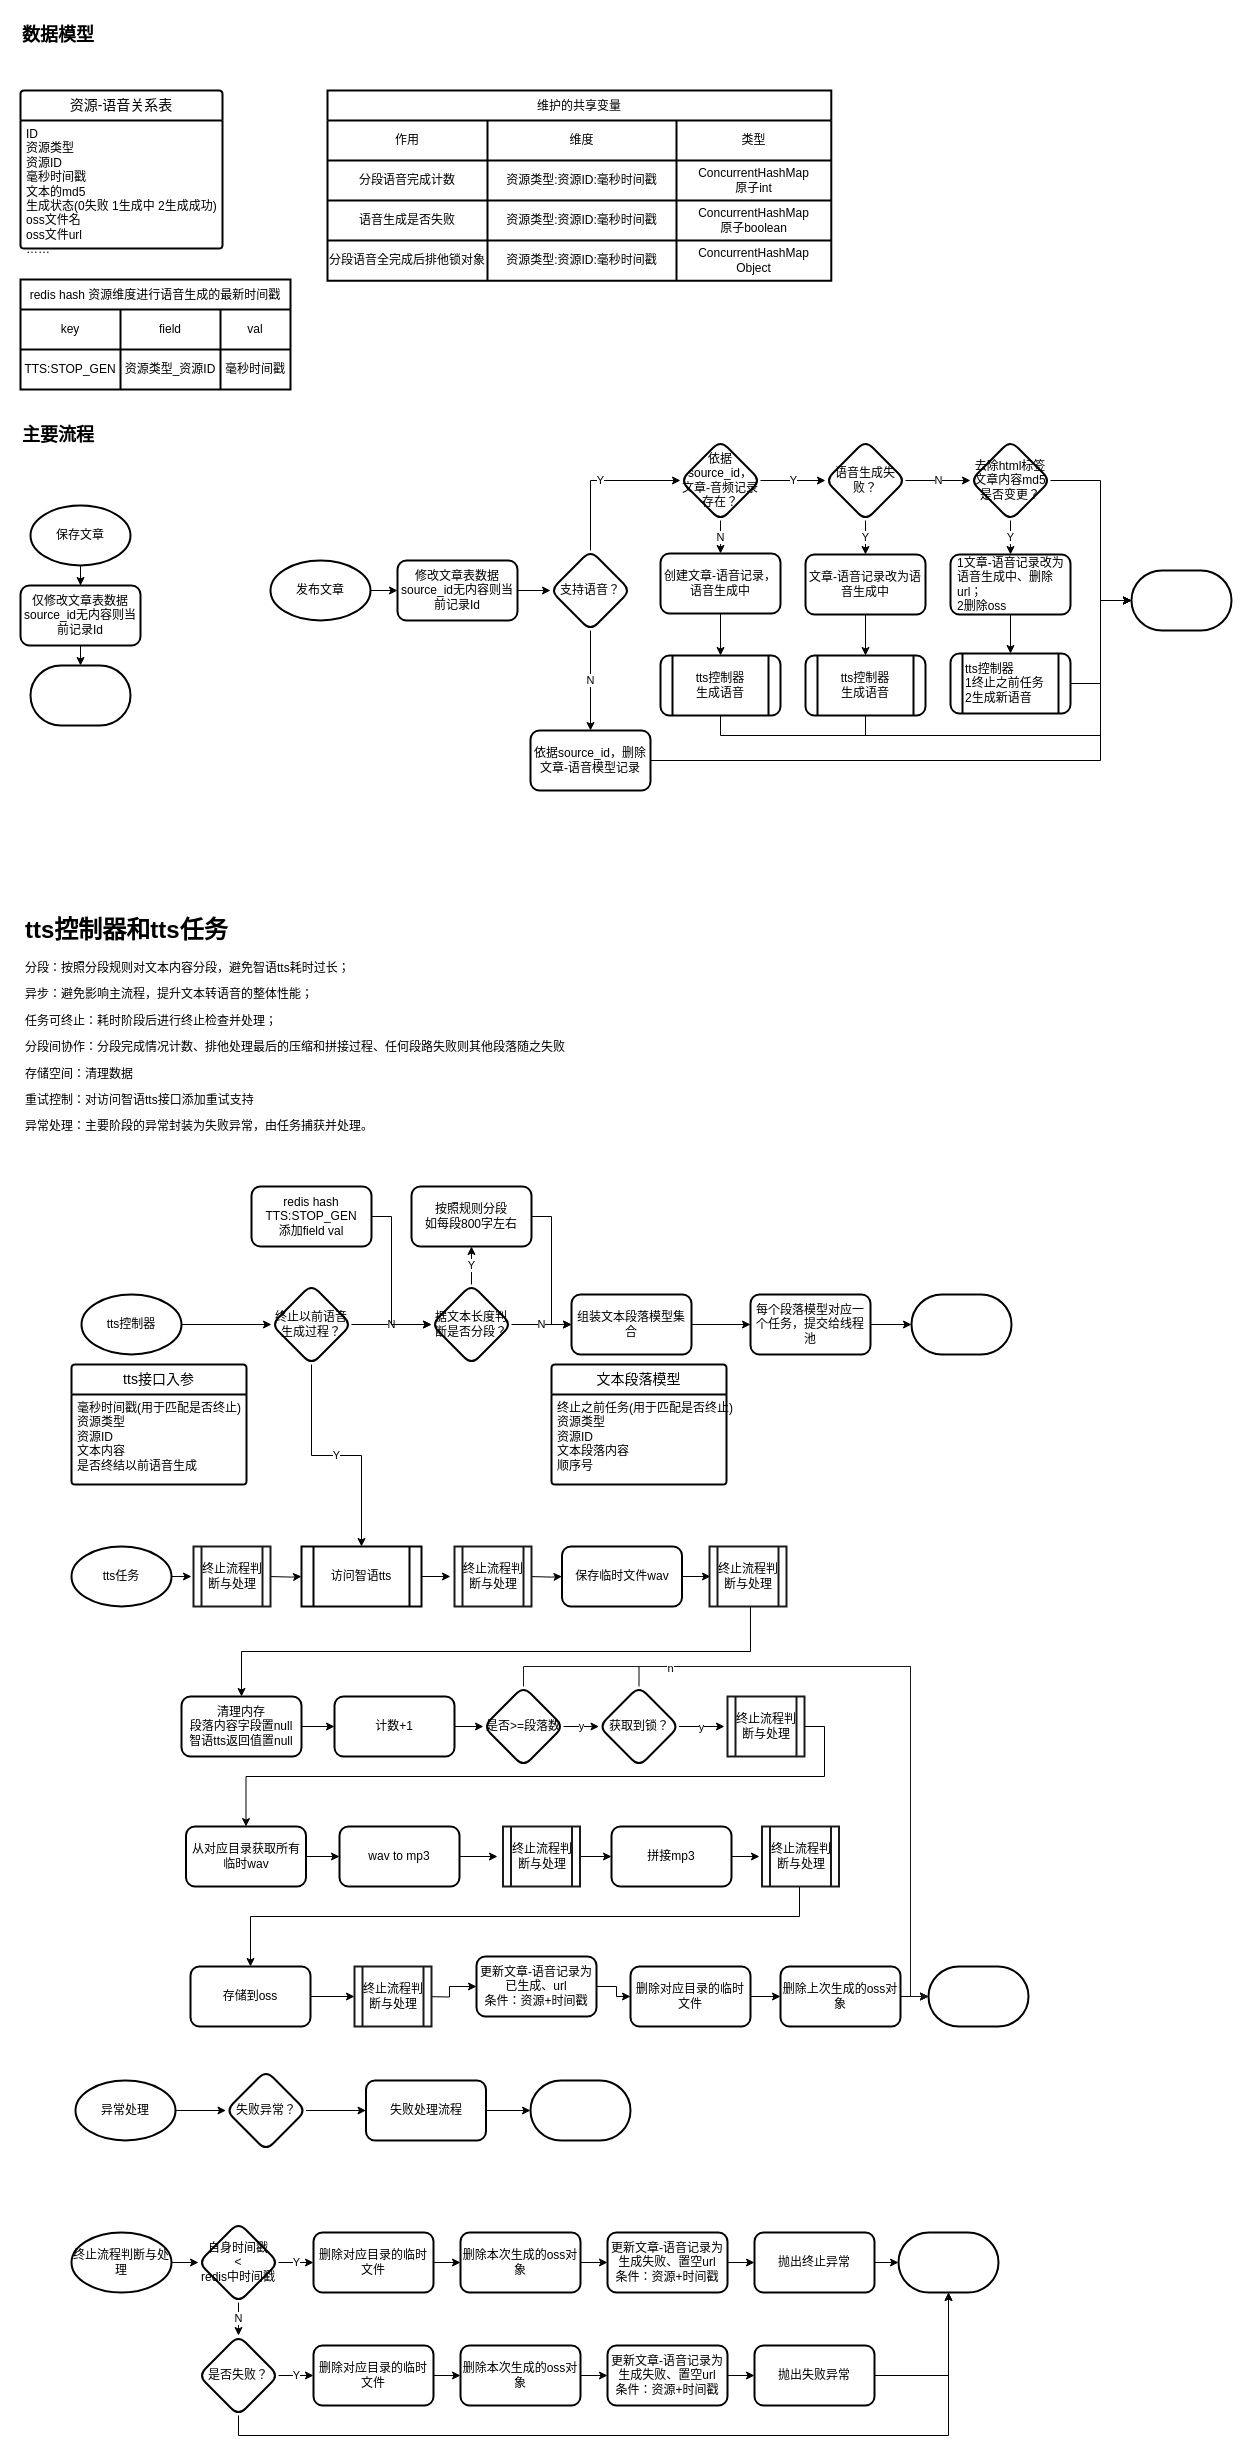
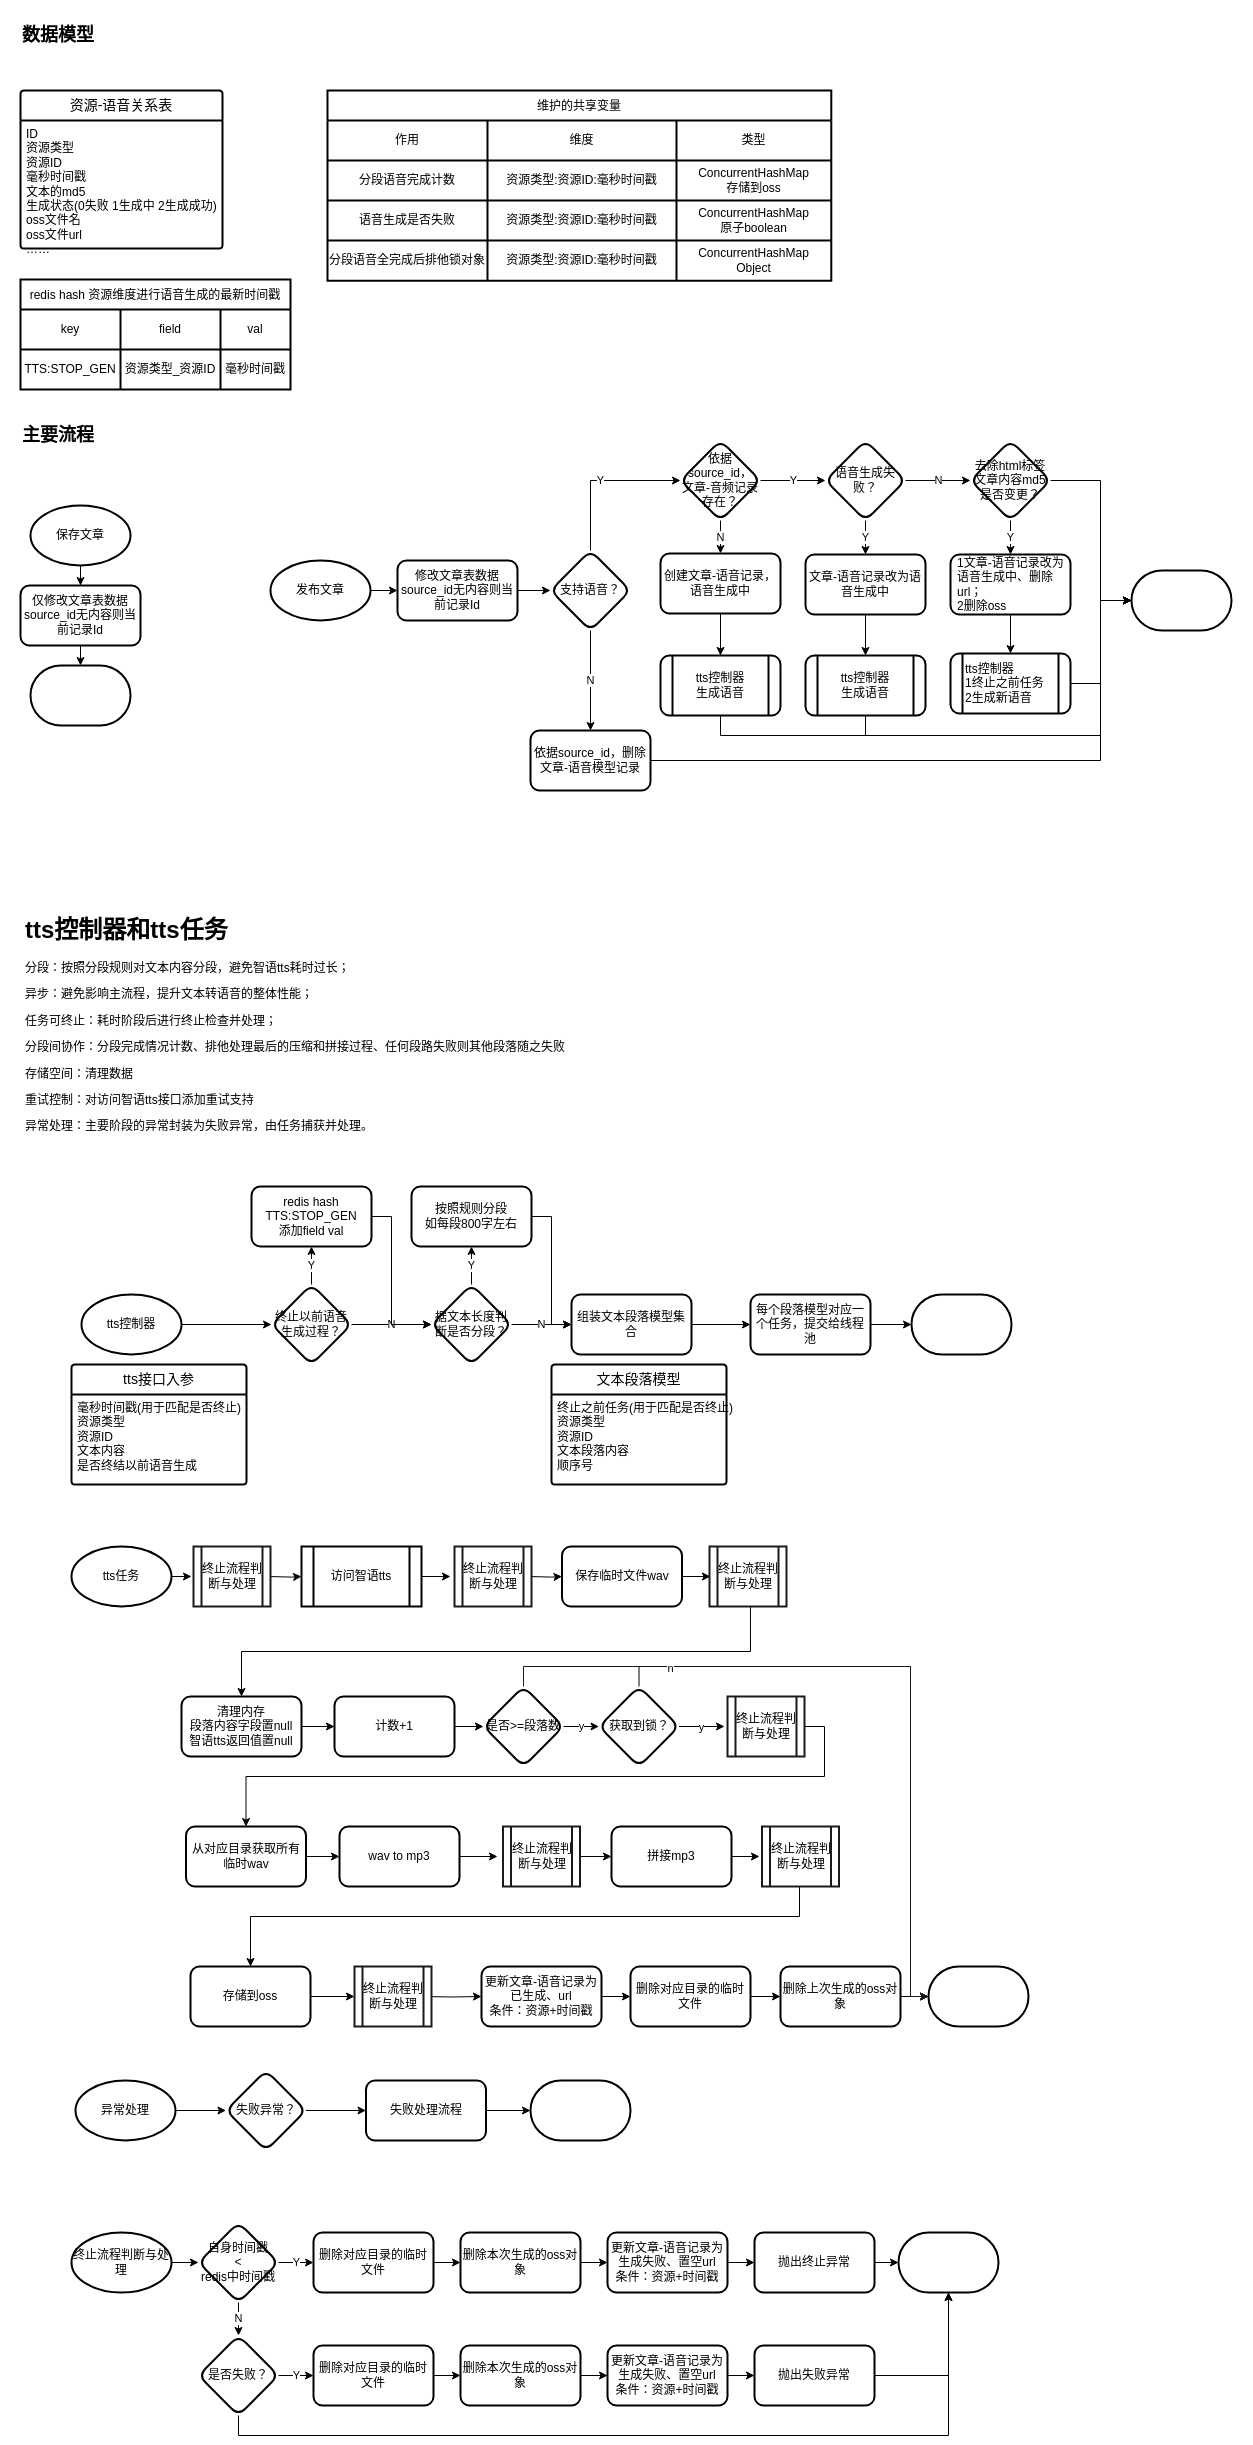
- <mxCell id="123" value="ConcurrentHashMap&lt;br&gt;原子int" style="shape=partialRectangle;html=1;whiteSpace=wrap;connectable=0;strokeColor=inherit;overflow=hidden;fillColor=none;top=0;left=0;bottom=0;right=0;pointerEvents=1;" parent="120" vertex="1"><mxGeometry x="349" width="155" height="40" as="geometry"><mxRectangle width="155" height="40" as="alternateBounds" /></mxGeometry></mxCell>
+ <mxCell id="123" value="ConcurrentHashMap&lt;br&gt;存储到oss" style="shape=partialRectangle;html=1;whiteSpace=wrap;connectable=0;strokeColor=inherit;overflow=hidden;fillColor=none;top=0;left=0;bottom=0;right=0;pointerEvents=1;" parent="120" vertex="1"><mxGeometry x="349" width="155" height="40" as="geometry"><mxRectangle width="155" height="40" as="alternateBounds" /></mxGeometry></mxCell>
- <mxCell id="42" value="Y" style="edgeStyle=orthogonalEdgeStyle;rounded=0;orthogonalLoop=1;jettySize=auto;html=1;" parent="1" source="44" target="74" edge="1"><mxGeometry relative="1" as="geometry" /></mxCell>
+ <mxCell id="42" value="Y" style="edgeStyle=orthogonalEdgeStyle;rounded=0;orthogonalLoop=1;jettySize=auto;html=1;" parent="1" source="44" target="57" edge="1"><mxGeometry relative="1" as="geometry" /></mxCell>
- <mxCell id="98" value="更新文章-语音记录为已生成、url&lt;br&gt;条件：资源+时间戳" style="whiteSpace=wrap;html=1;rounded=1;strokeWidth=2;" parent="1" vertex="1"><mxGeometry x="476" y="1956" width="120" height="60" as="geometry" /></mxCell>
+ <mxCell id="98" value="更新文章-语音记录为已生成、url&lt;br&gt;条件：资源+时间戳" style="whiteSpace=wrap;html=1;rounded=1;strokeWidth=2;" parent="1" vertex="1"><mxGeometry x="481" y="1966" width="120" height="60" as="geometry" /></mxCell>
